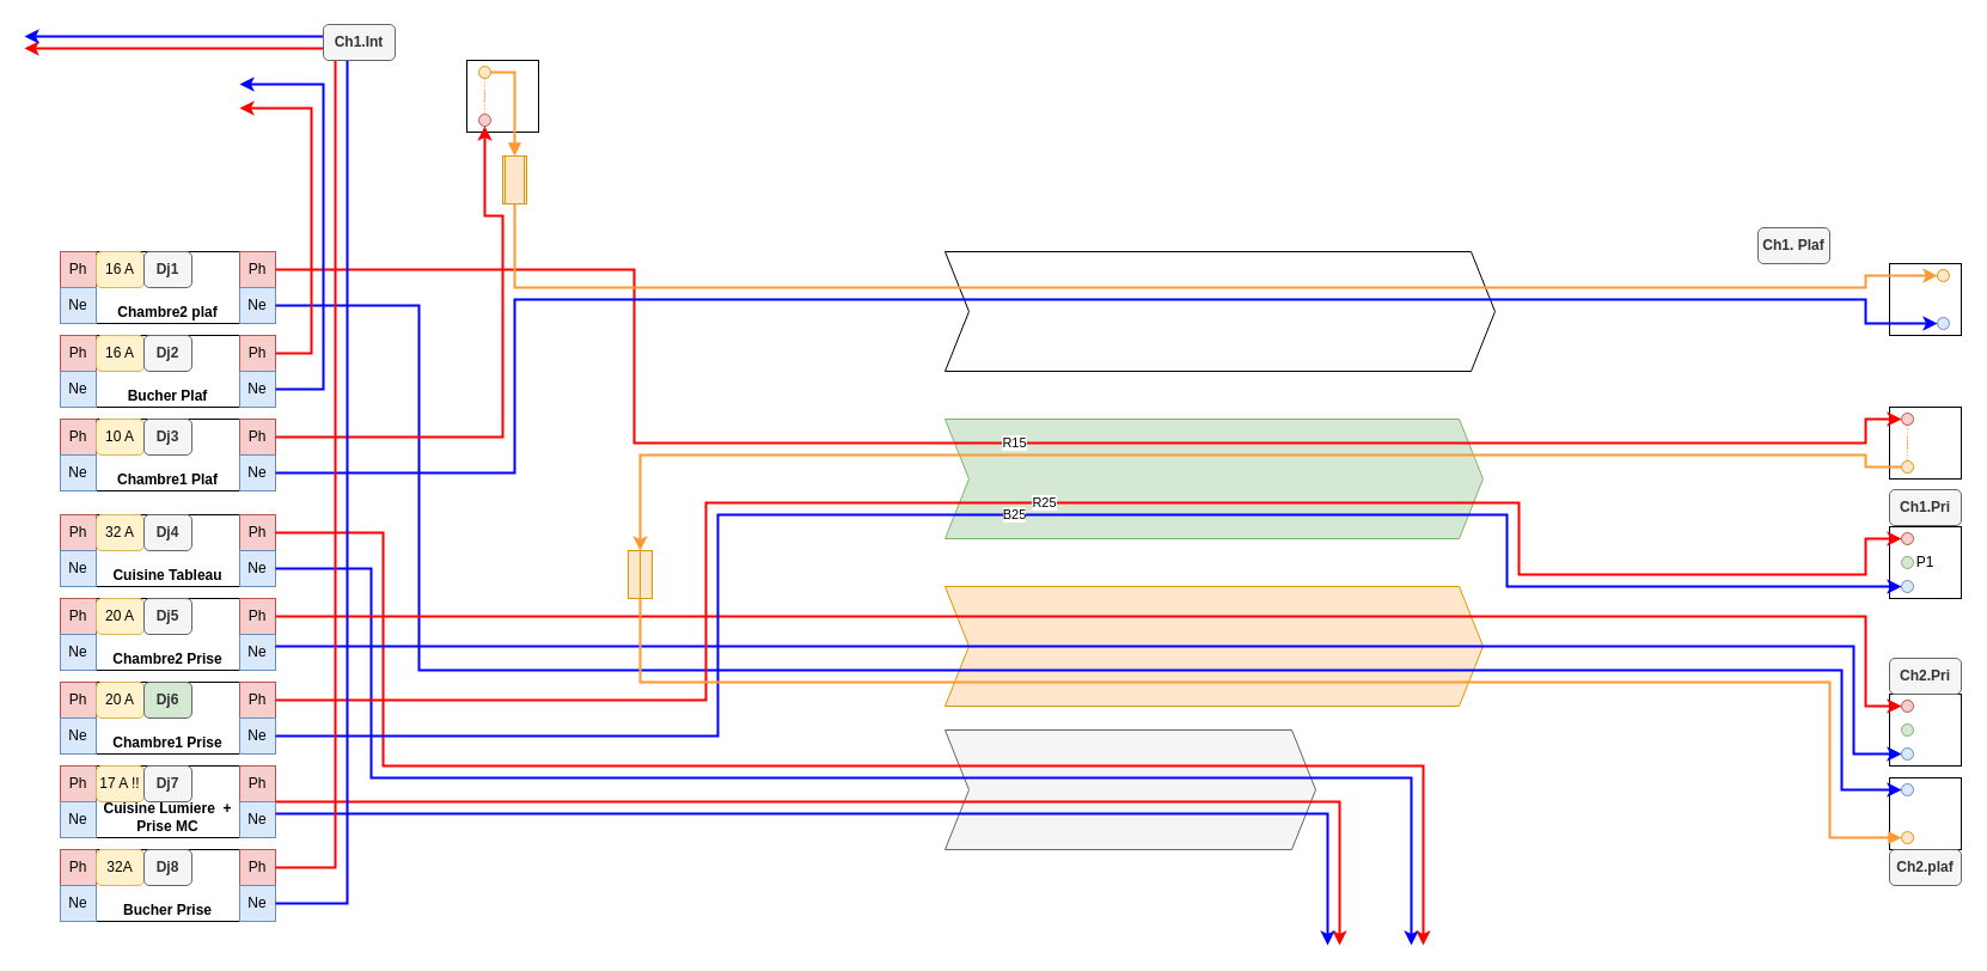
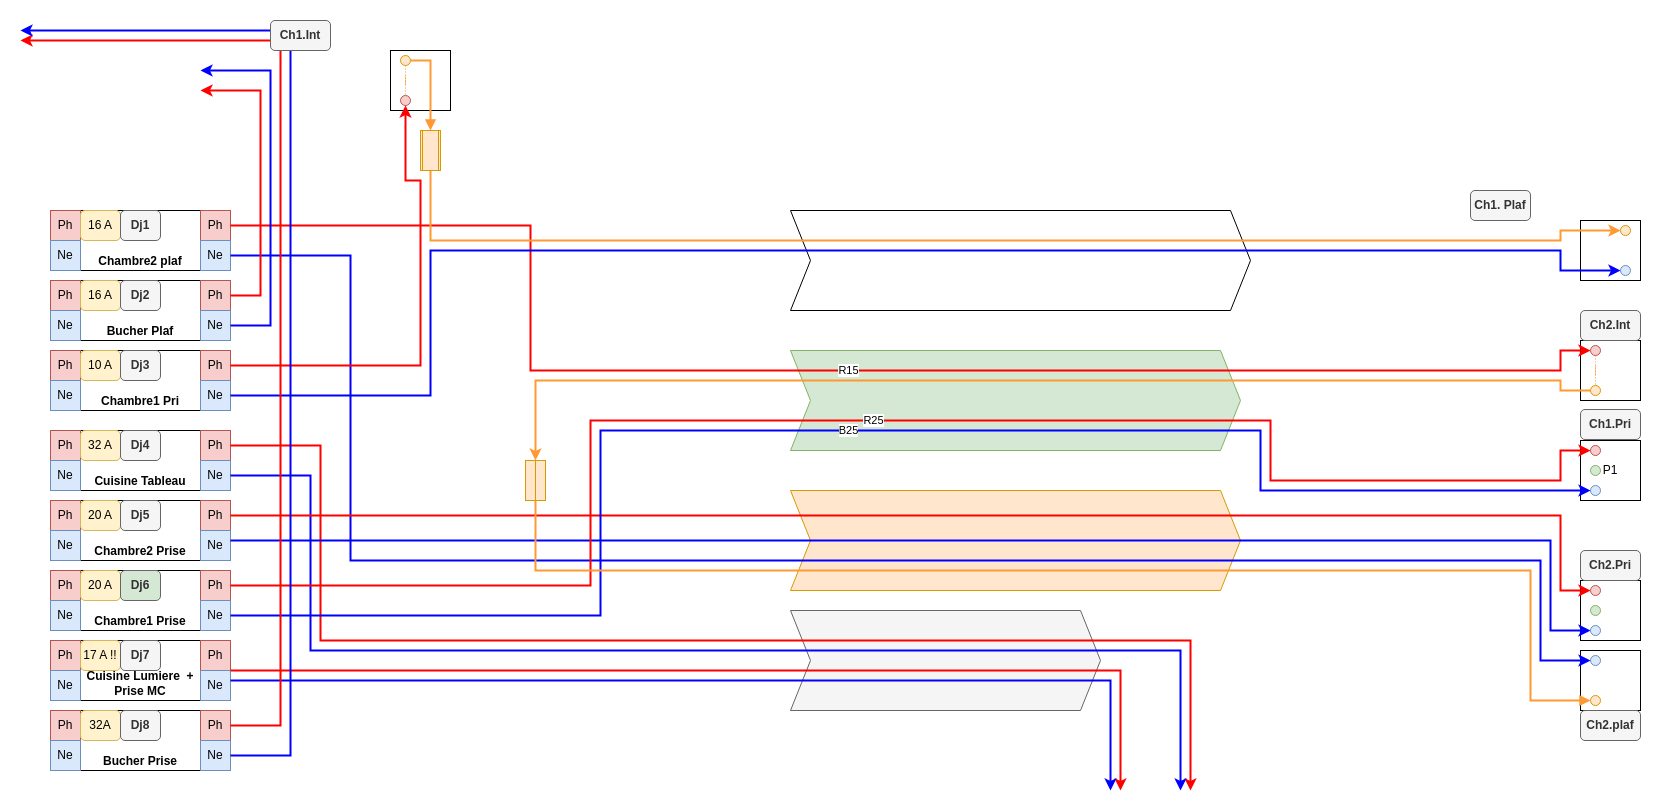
+ <mxCell id="122" value="Ch2.Int" style="rounded=1;whiteSpace=wrap;html=1;fillColor=#f5f5f5;fontColor=#333333;strokeColor=#666666;fontStyle=1" vertex="1" parent="1"><mxGeometry x="1580" y="310" width="60" height="30" as="geometry" /></mxCell>
- <mxCell id="51" value="Chambre1 Plaf" style="rounded=0;whiteSpace=wrap;html=1;verticalAlign=bottom;fontStyle=1" vertex="1" parent="50"><mxGeometry x="30" width="120" height="60" as="geometry" /></mxCell>
+ <mxCell id="51" value="Chambre1 Pri" style="rounded=0;whiteSpace=wrap;html=1;verticalAlign=bottom;fontStyle=1" vertex="1" parent="50"><mxGeometry x="30" width="120" height="60" as="geometry" /></mxCell>
